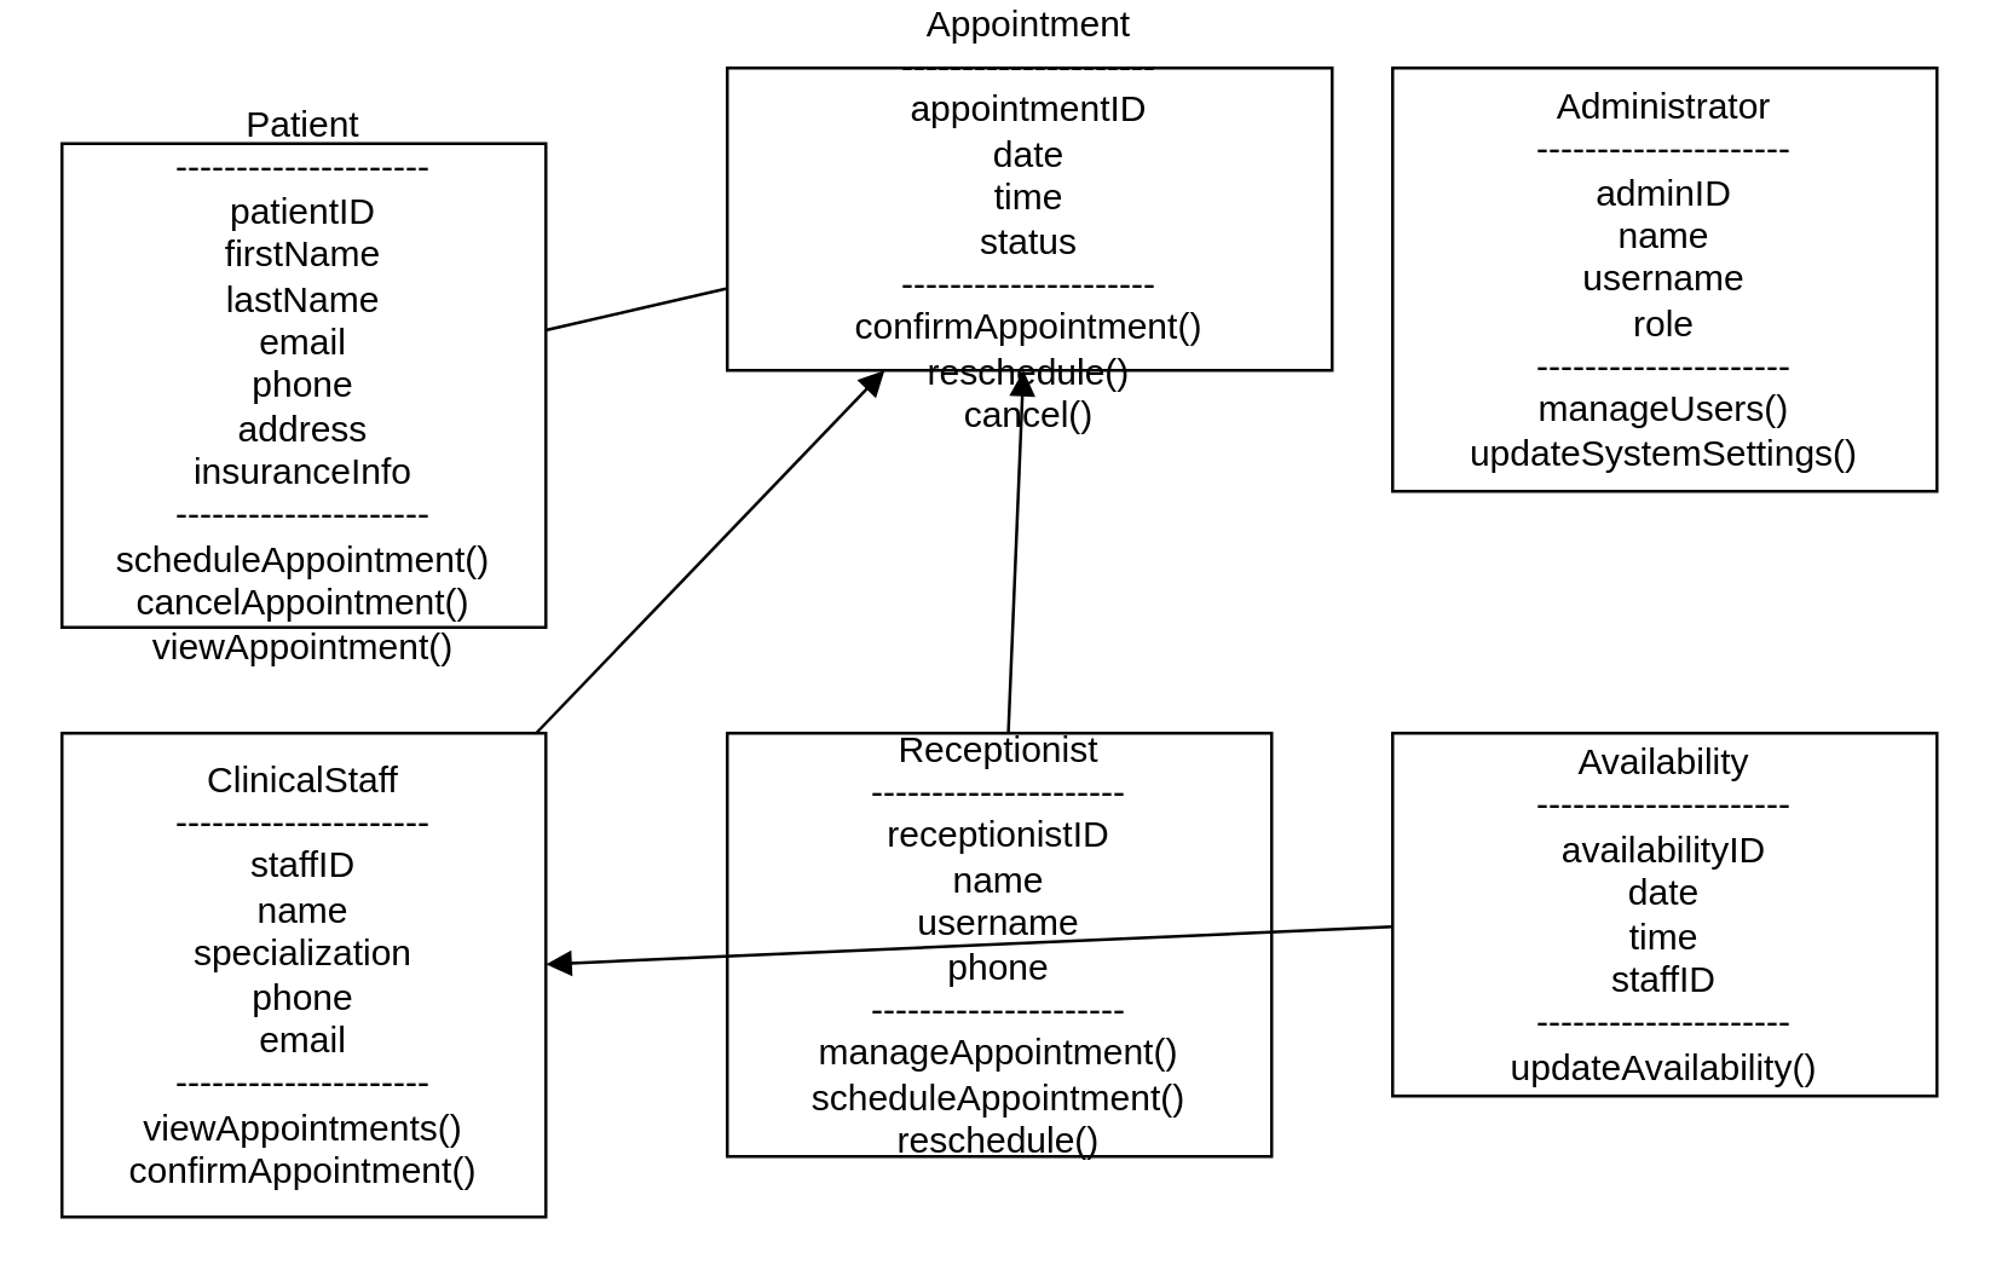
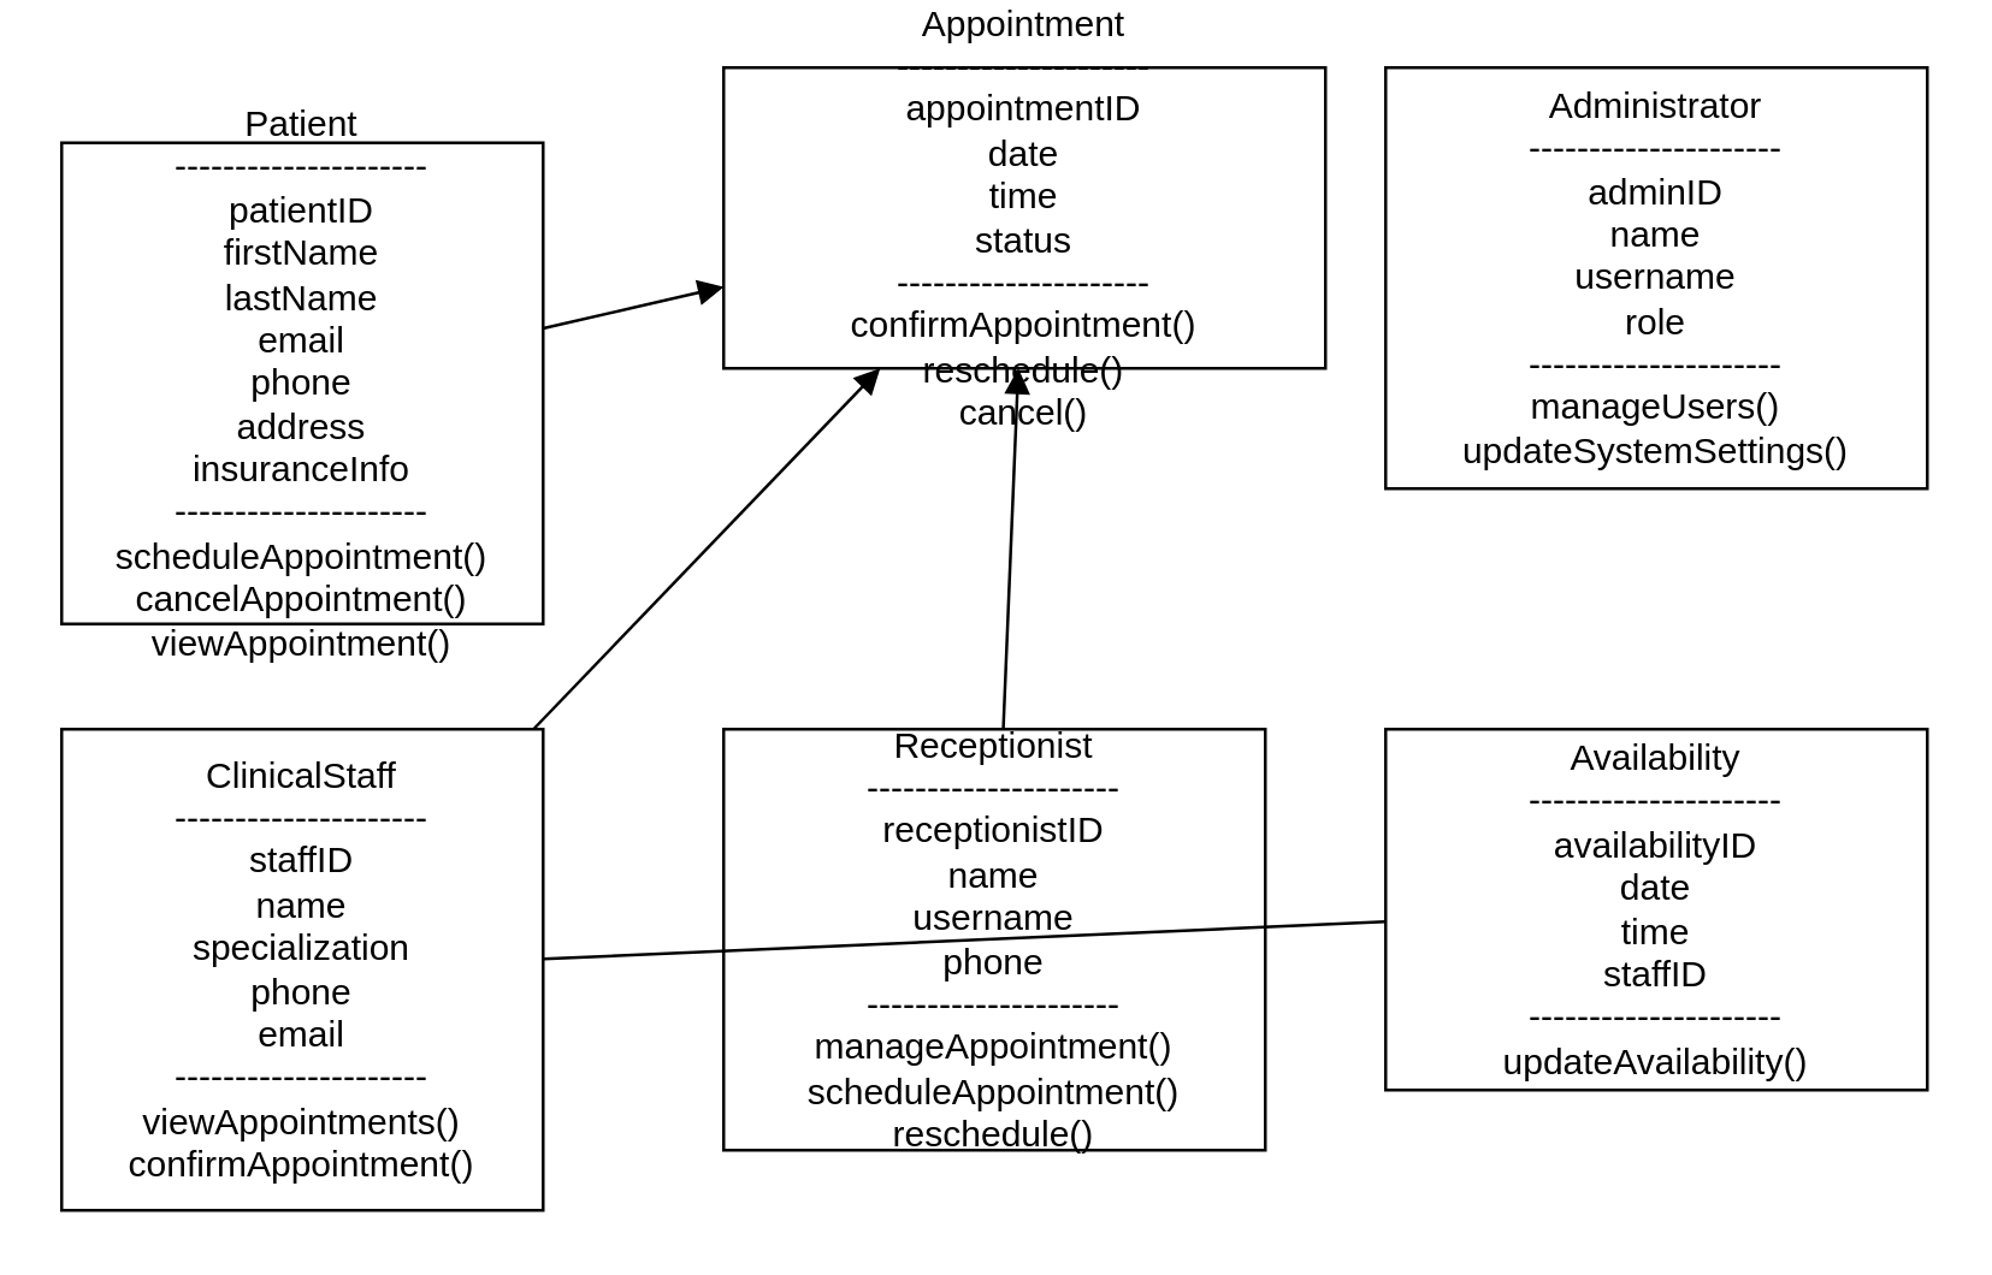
- <mxCell id="8" style="endArrow=none;html=1;" edge="1" source="2" target="3" parent="1"><mxGeometry relative="1" as="geometry" /></mxCell>
+ <mxCell id="8" style="endArrow=block;html=1;" edge="1" source="2" target="3" parent="1"><mxGeometry relative="1" as="geometry" /></mxCell>
- <mxCell id="11" style="endArrow=block;html=1;" edge="1" source="7" target="4" parent="1"><mxGeometry relative="1" as="geometry" /></mxCell>
+ <mxCell id="11" style="endArrow=none;html=1;" edge="1" source="7" target="4" parent="1"><mxGeometry relative="1" as="geometry" /></mxCell>
